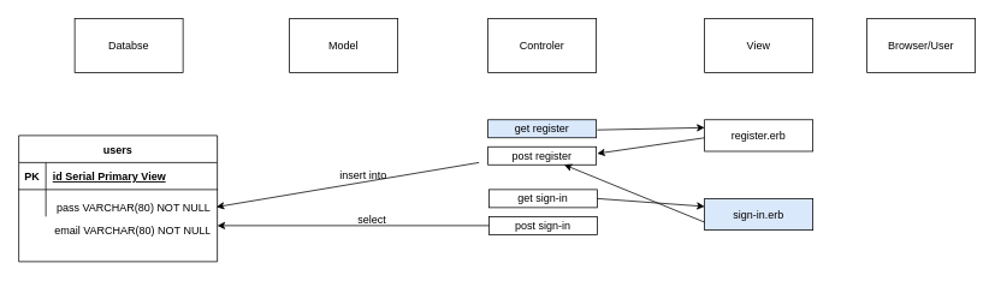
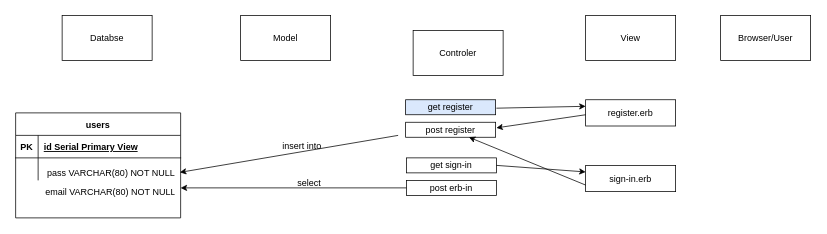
- <mxCell id="4" value="Controler" style="rounded=0;whiteSpace=wrap;html=1;" vertex="1" parent="1"><mxGeometry x="540" y="20" width="120" height="60" as="geometry" /></mxCell>
+ <mxCell id="4" value="Controler" style="rounded=0;whiteSpace=wrap;html=1;" vertex="1" parent="1"><mxGeometry x="550" y="40" width="120" height="60" as="geometry" /></mxCell>
- <mxCell id="17" value="sign-in.erb" style="rounded=0;whiteSpace=wrap;html=1;fillColor=#dae8fc;" vertex="1" parent="1"><mxGeometry x="780" y="220" width="120" height="35" as="geometry" /></mxCell>
+ <mxCell id="17" value="sign-in.erb" style="rounded=0;whiteSpace=wrap;html=1;" vertex="1" parent="1"><mxGeometry x="780" y="220" width="120" height="35" as="geometry" /></mxCell>
- <mxCell id="19" value="post sign-in" style="rounded=0;whiteSpace=wrap;html=1;" vertex="1" parent="1"><mxGeometry x="541" y="240" width="120" height="20" as="geometry" /></mxCell>
+ <mxCell id="19" value="post erb-in" style="rounded=0;whiteSpace=wrap;html=1;" vertex="1" parent="1"><mxGeometry x="541" y="240" width="120" height="20" as="geometry" /></mxCell>
